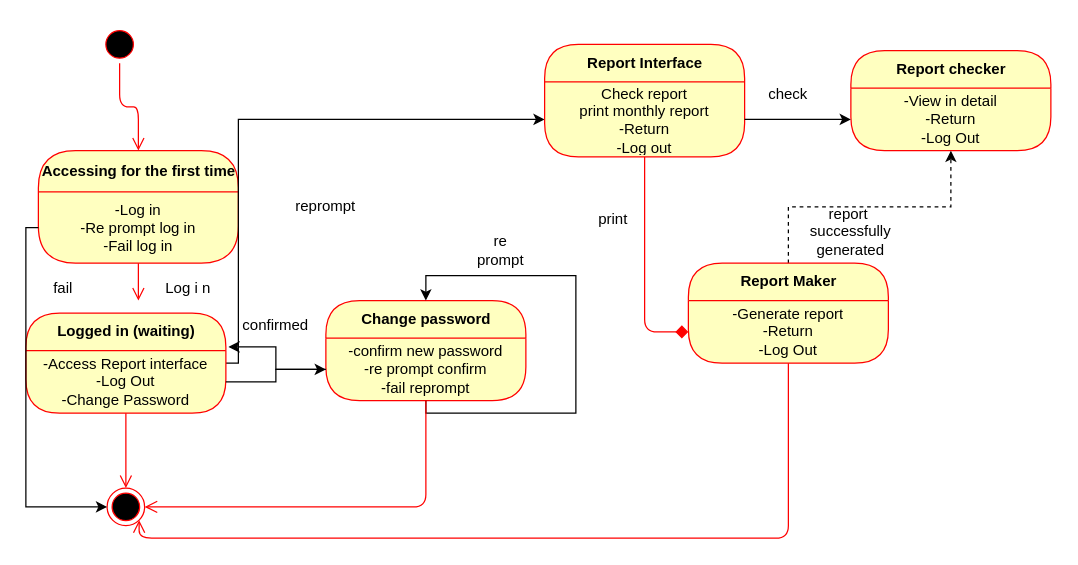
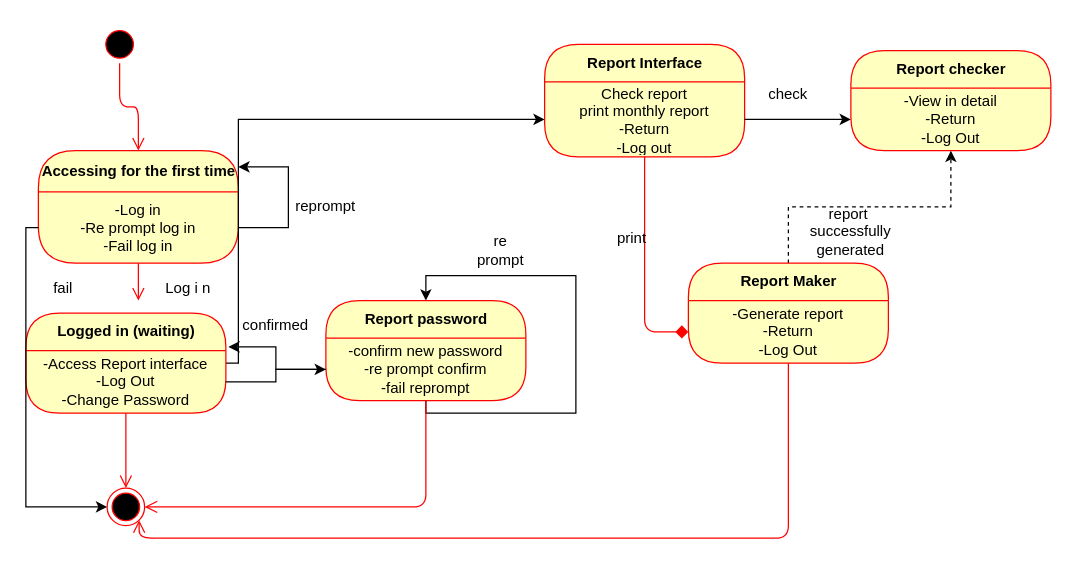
+ <mxCell id="6" style="edgeStyle=orthogonalEdgeStyle;rounded=0;orthogonalLoop=1;jettySize=auto;html=1;" edge="1" parent="4" source="5" target="4"><mxGeometry relative="1" as="geometry"><mxPoint x="170" y="20" as="targetPoint" /><Array as="points"><mxPoint x="200" y="62" /><mxPoint x="200" y="13" /></Array></mxGeometry></mxCell>
- <mxCell id="35" value="print" style="text;html=1;strokeColor=none;fillColor=none;align=center;verticalAlign=middle;whiteSpace=wrap;rounded=0;" vertex="1" parent="1"><mxGeometry x="470" y="165" width="40" height="20" as="geometry" /></mxCell>
+ <mxCell id="35" value="print" style="text;html=1;strokeColor=none;fillColor=none;align=center;verticalAlign=middle;whiteSpace=wrap;rounded=0;" vertex="1" parent="1"><mxGeometry x="485" y="180" width="40" height="20" as="geometry" /></mxCell>
- <mxCell id="17" value="Change password" style="swimlane;html=1;fontStyle=1;align=center;verticalAlign=middle;childLayout=stackLayout;horizontal=1;startSize=30;horizontalStack=0;resizeParent=0;resizeLast=1;container=0;fontColor=#000000;collapsible=0;rounded=1;arcSize=30;strokeColor=#ff0000;fillColor=#ffffc0;swimlaneFillColor=#ffffc0;" vertex="1" parent="1"><mxGeometry x="260" y="240" width="160" height="80" as="geometry" /></mxCell>
+ <mxCell id="17" value="Report password" style="swimlane;html=1;fontStyle=1;align=center;verticalAlign=middle;childLayout=stackLayout;horizontal=1;startSize=30;horizontalStack=0;resizeParent=0;resizeLast=1;container=0;fontColor=#000000;collapsible=0;rounded=1;arcSize=30;strokeColor=#ff0000;fillColor=#ffffc0;swimlaneFillColor=#ffffc0;" vertex="1" parent="1"><mxGeometry x="260" y="240" width="160" height="80" as="geometry" /></mxCell>
